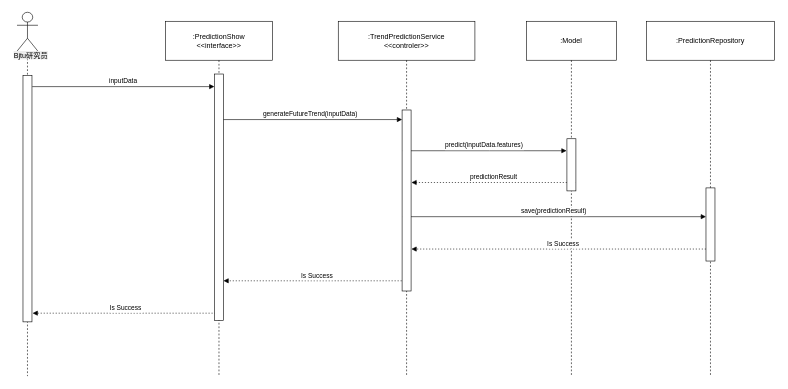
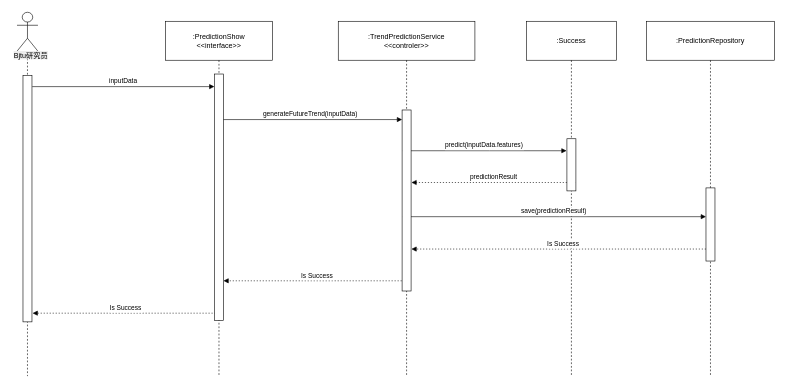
- <mxCell id="5" value=":Model" style="shape=umlLifeline;perimeter=lifelinePerimeter;whiteSpace=wrap;container=1;dropTarget=0;collapsible=0;recursiveResize=0;outlineConnect=0;portConstraint=eastwest;newEdgeStyle={&quot;edgeStyle&quot;:&quot;elbowEdgeStyle&quot;,&quot;elbow&quot;:&quot;vertical&quot;,&quot;curved&quot;:0,&quot;rounded&quot;:0};size=65;" vertex="1" parent="1"><mxGeometry x="877" y="35" width="150" height="592" as="geometry" /></mxCell>
+ <mxCell id="5" value=":Success" style="shape=umlLifeline;perimeter=lifelinePerimeter;whiteSpace=wrap;container=1;dropTarget=0;collapsible=0;recursiveResize=0;outlineConnect=0;portConstraint=eastwest;newEdgeStyle={&quot;edgeStyle&quot;:&quot;elbowEdgeStyle&quot;,&quot;elbow&quot;:&quot;vertical&quot;,&quot;curved&quot;:0,&quot;rounded&quot;:0};size=65;" vertex="1" parent="1"><mxGeometry x="877" y="35" width="150" height="592" as="geometry" /></mxCell>
